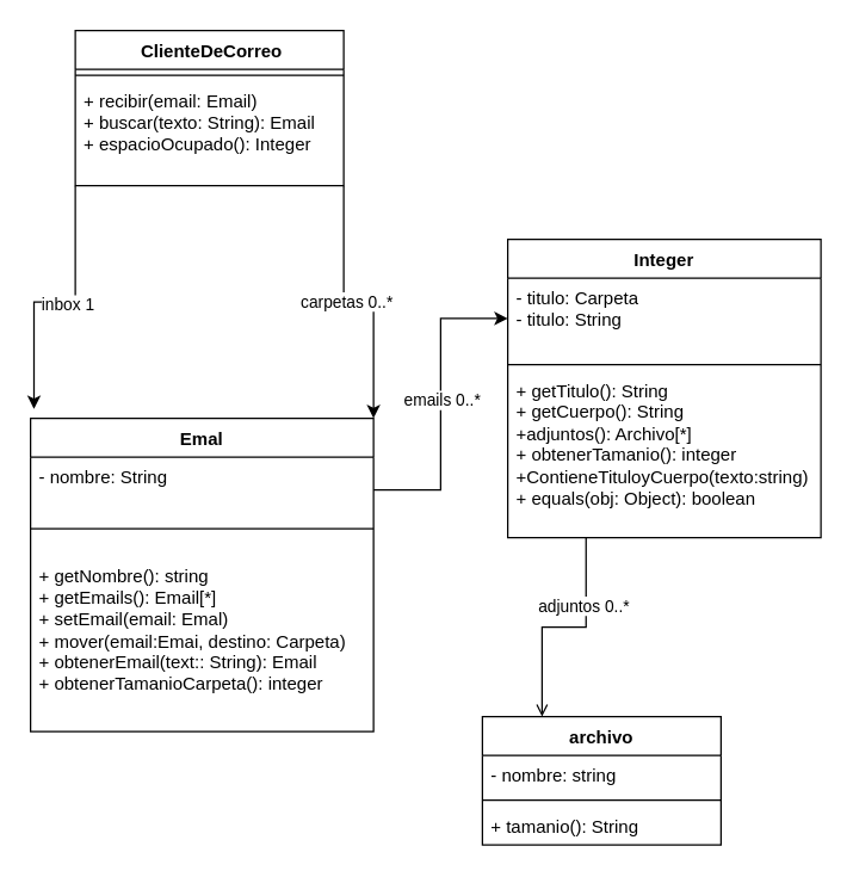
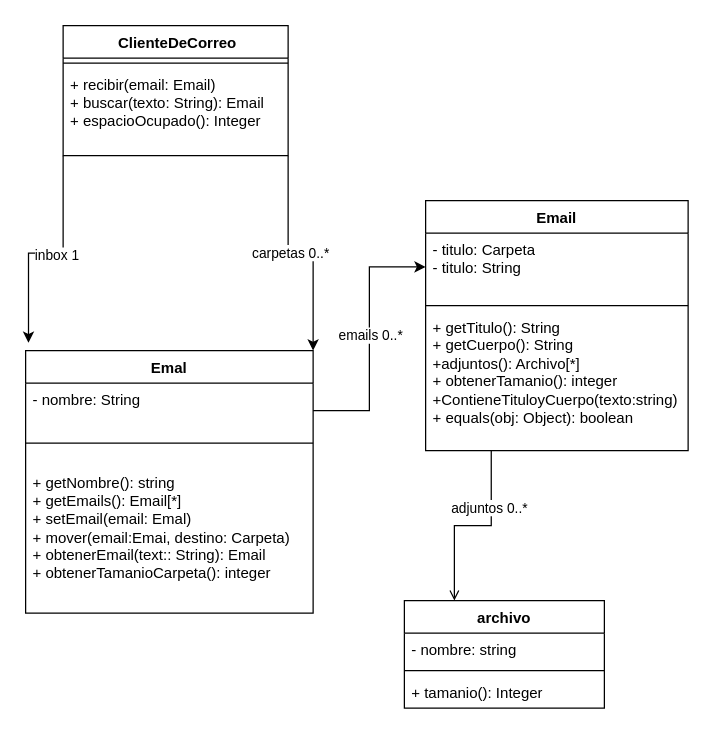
- <mxCell id="9" value="Integer" style="swimlane;fontStyle=1;align=center;verticalAlign=top;childLayout=stackLayout;horizontal=1;startSize=26;horizontalStack=0;resizeParent=1;resizeParentMax=0;resizeLast=0;collapsible=1;marginBottom=0;whiteSpace=wrap;html=1;" parent="1" vertex="1"><mxGeometry x="340" y="160" width="210" height="200" as="geometry" /></mxCell>
+ <mxCell id="9" value="Email" style="swimlane;fontStyle=1;align=center;verticalAlign=top;childLayout=stackLayout;horizontal=1;startSize=26;horizontalStack=0;resizeParent=1;resizeParentMax=0;resizeLast=0;collapsible=1;marginBottom=0;whiteSpace=wrap;html=1;" parent="1" vertex="1"><mxGeometry x="340" y="160" width="210" height="200" as="geometry" /></mxCell>
- <mxCell id="16" value="+ tamanio(): String" style="text;strokeColor=none;fillColor=none;align=left;verticalAlign=top;spacingLeft=4;spacingRight=4;overflow=hidden;rotatable=0;points=[[0,0.5],[1,0.5]];portConstraint=eastwest;whiteSpace=wrap;html=1;" parent="13" vertex="1"><mxGeometry y="60" width="160" height="26" as="geometry" /></mxCell>
+ <mxCell id="16" value="+ tamanio(): Integer" style="text;strokeColor=none;fillColor=none;align=left;verticalAlign=top;spacingLeft=4;spacingRight=4;overflow=hidden;rotatable=0;points=[[0,0.5],[1,0.5]];portConstraint=eastwest;whiteSpace=wrap;html=1;" parent="13" vertex="1"><mxGeometry y="60" width="160" height="26" as="geometry" /></mxCell>
